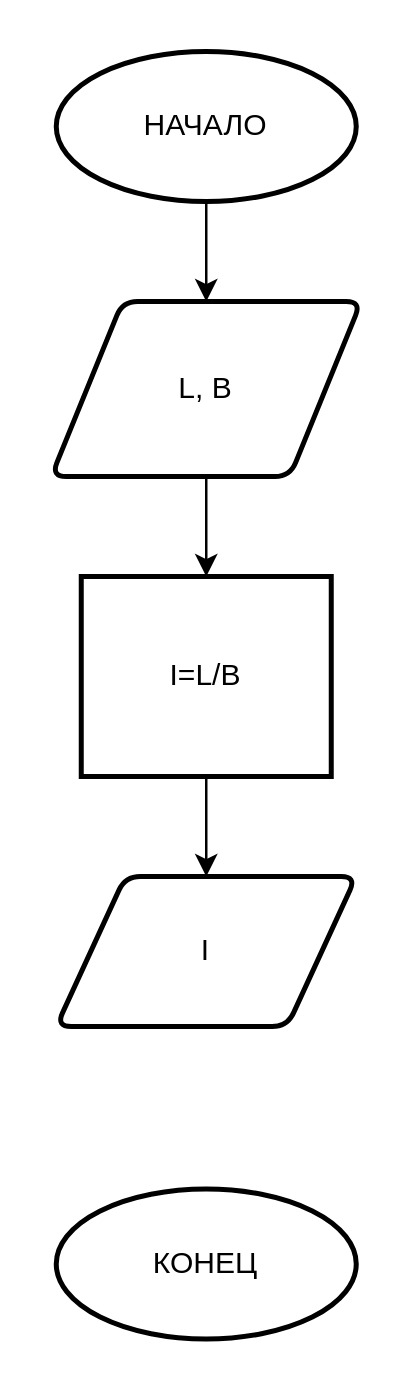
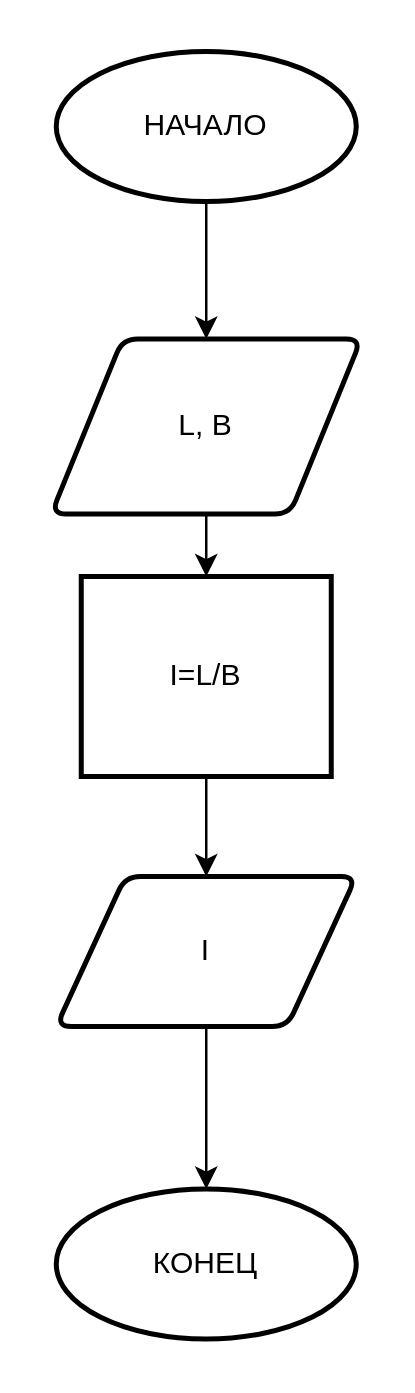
- <mxCell id="5" value="L, B" style="shape=parallelogram;html=1;strokeWidth=2;perimeter=parallelogramPerimeter;whiteSpace=wrap;rounded=1;arcSize=12;size=0.23;" vertex="1" parent="1"><mxGeometry x="20" y="120" width="124" height="70" as="geometry" /></mxCell>
+ <mxCell id="5" value="L, B" style="shape=parallelogram;html=1;strokeWidth=2;perimeter=parallelogramPerimeter;whiteSpace=wrap;rounded=1;arcSize=12;size=0.23;" vertex="1" parent="1"><mxGeometry x="20" y="135" width="124" height="70" as="geometry" /></mxCell>
+ <mxCell id="8" style="edgeStyle=orthogonalEdgeStyle;rounded=0;orthogonalLoop=1;jettySize=auto;html=1;exitX=0.5;exitY=1;exitDx=0;exitDy=0;entryX=0.5;entryY=0;entryDx=0;entryDy=0;entryPerimeter=0;" edge="1" parent="1" source="9" target="10"><mxGeometry relative="1" as="geometry" /></mxCell>
